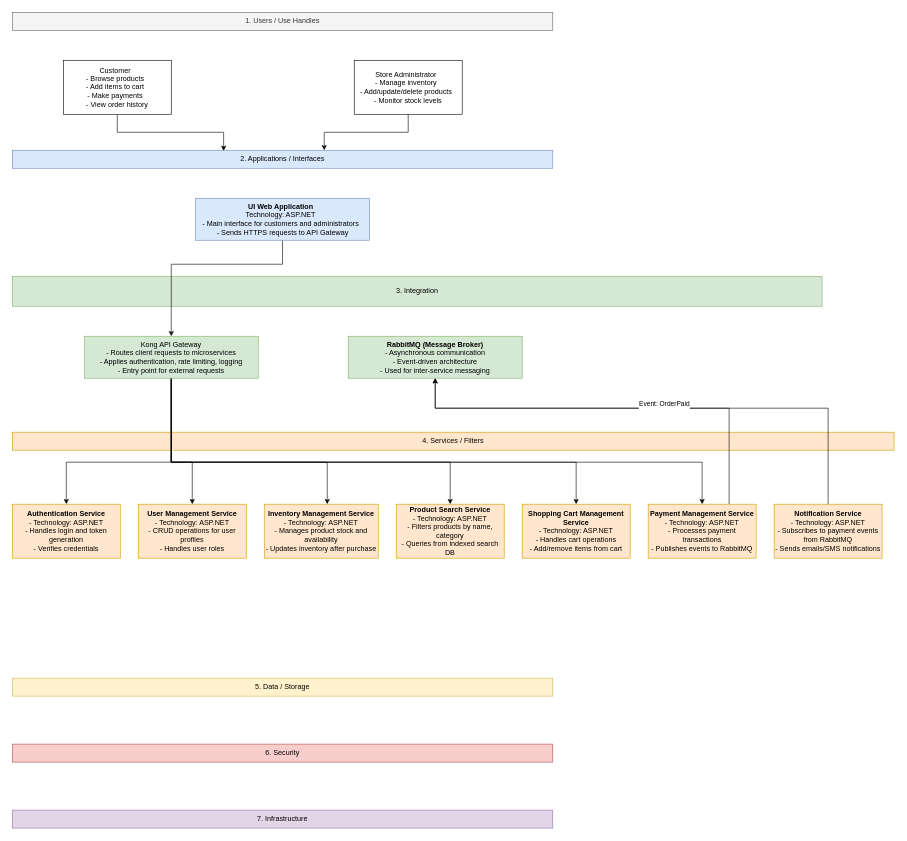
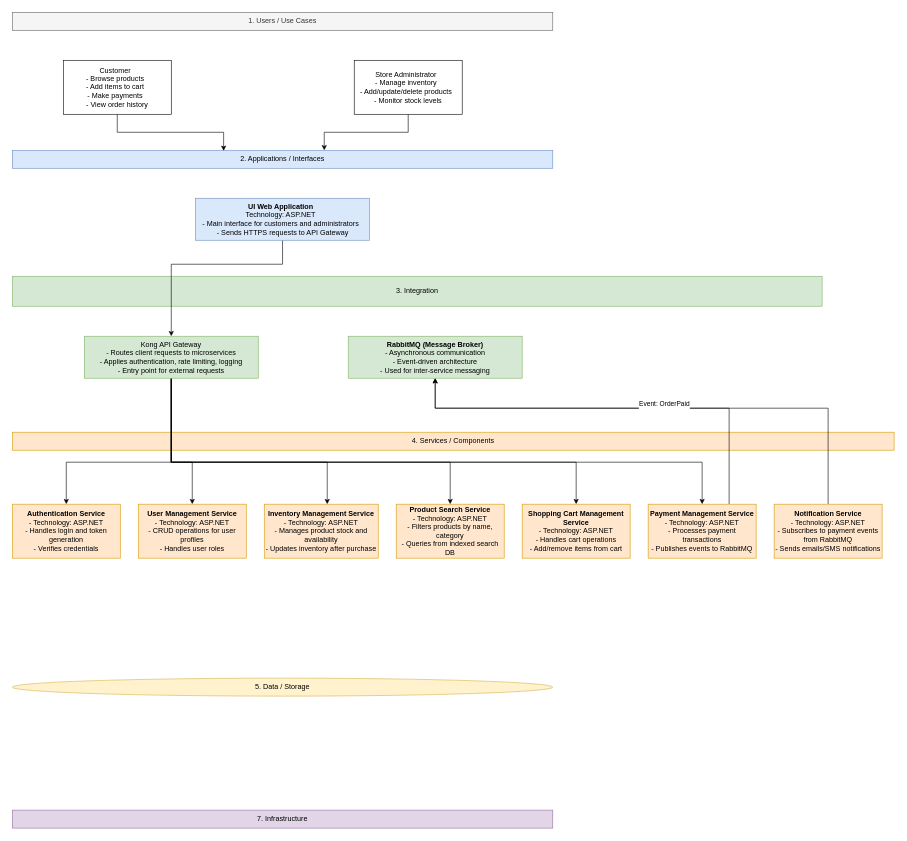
- <mxCell id="2" value="1. Users / Use Handles" style="rounded=0;whiteSpace=wrap;html=1;fillColor=#f5f5f5;fontColor=#333333;strokeColor=#666666;" parent="1" vertex="1"><mxGeometry x="20" y="20" width="901" height="30" as="geometry" /></mxCell>
+ <mxCell id="2" value="1. Users / Use Cases" style="rounded=0;whiteSpace=wrap;html=1;fillColor=#f5f5f5;fontColor=#333333;strokeColor=#666666;" parent="1" vertex="1"><mxGeometry x="20" y="20" width="901" height="30" as="geometry" /></mxCell>
- <mxCell id="6" value="4. Services / Filters" style="rounded=0;whiteSpace=wrap;html=1;fillColor=#ffe6cc;strokeColor=#d79b00;" parent="1" vertex="1"><mxGeometry x="20" y="720" width="1470" height="30" as="geometry" /></mxCell>
+ <mxCell id="6" value="4. Services / Components" style="rounded=0;whiteSpace=wrap;html=1;fillColor=#ffe6cc;strokeColor=#d79b00;" parent="1" vertex="1"><mxGeometry x="20" y="720" width="1470" height="30" as="geometry" /></mxCell>
- <mxCell id="5" value="5. Data / Storage" style="rounded=0;whiteSpace=wrap;html=1;fillColor=#fff2cc;strokeColor=#d6b656;" parent="1" vertex="1"><mxGeometry x="20" y="1130" width="901" height="30" as="geometry" /></mxCell>
+ <mxCell id="5" value="5. Data / Storage" style="ellipse;whiteSpace=wrap;html=1;fillColor=#fff2cc;strokeColor=#d6b656;" parent="1" vertex="1"><mxGeometry x="20" y="1130" width="901" height="30" as="geometry" /></mxCell>
- <mxCell id="7" value="6. Security" style="rounded=0;whiteSpace=wrap;html=1;fillColor=#f8cecc;strokeColor=#b85450;" parent="1" vertex="1"><mxGeometry x="20" y="1240" width="901" height="30" as="geometry" /></mxCell>
